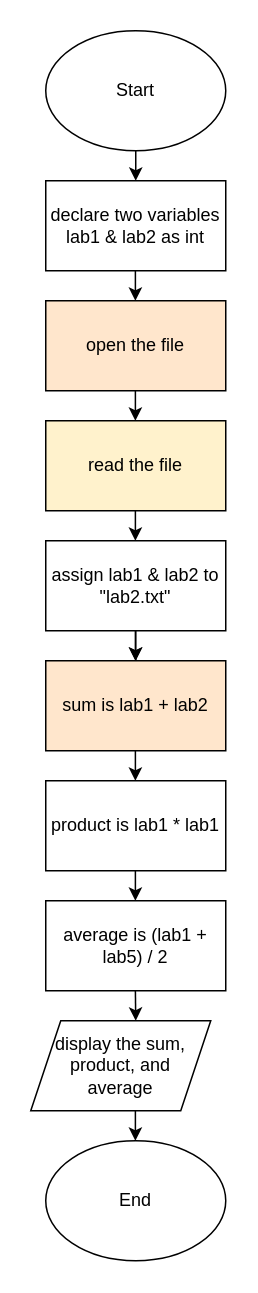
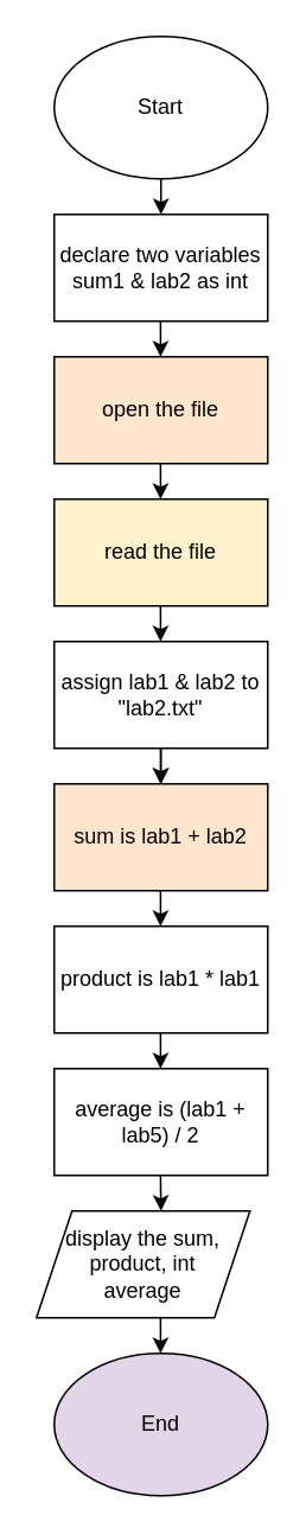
- <mxCell id="4" value="declare two variables lab1 &amp;amp; lab2 as int" style="rounded=0;whiteSpace=wrap;html=1;" vertex="1" parent="1"><mxGeometry x="30" y="120" width="120" height="60" as="geometry" /></mxCell>
+ <mxCell id="4" value="declare two variables sum1 &amp;amp; lab2 as int" style="rounded=0;whiteSpace=wrap;html=1;" vertex="1" parent="1"><mxGeometry x="30" y="120" width="120" height="60" as="geometry" /></mxCell>
- <mxCell id="18" value="display the sum, product, and &lt;br&gt;average" style="shape=parallelogram;perimeter=parallelogramPerimeter;whiteSpace=wrap;html=1;fixedSize=1;" vertex="1" parent="1"><mxGeometry x="20" y="680" width="120" height="60" as="geometry" /></mxCell>
+ <mxCell id="18" value="display the sum, product, int &lt;br&gt;average" style="shape=parallelogram;perimeter=parallelogramPerimeter;whiteSpace=wrap;html=1;fixedSize=1;" vertex="1" parent="1"><mxGeometry x="20" y="680" width="120" height="60" as="geometry" /></mxCell>
- <mxCell id="21" value="End" style="ellipse;whiteSpace=wrap;html=1;" vertex="1" parent="1"><mxGeometry x="30" y="760" width="120" height="80" as="geometry" /></mxCell>
+ <mxCell id="21" value="End" style="ellipse;whiteSpace=wrap;html=1;fillColor=#e1d5e7;" vertex="1" parent="1"><mxGeometry x="30" y="760" width="120" height="80" as="geometry" /></mxCell>
